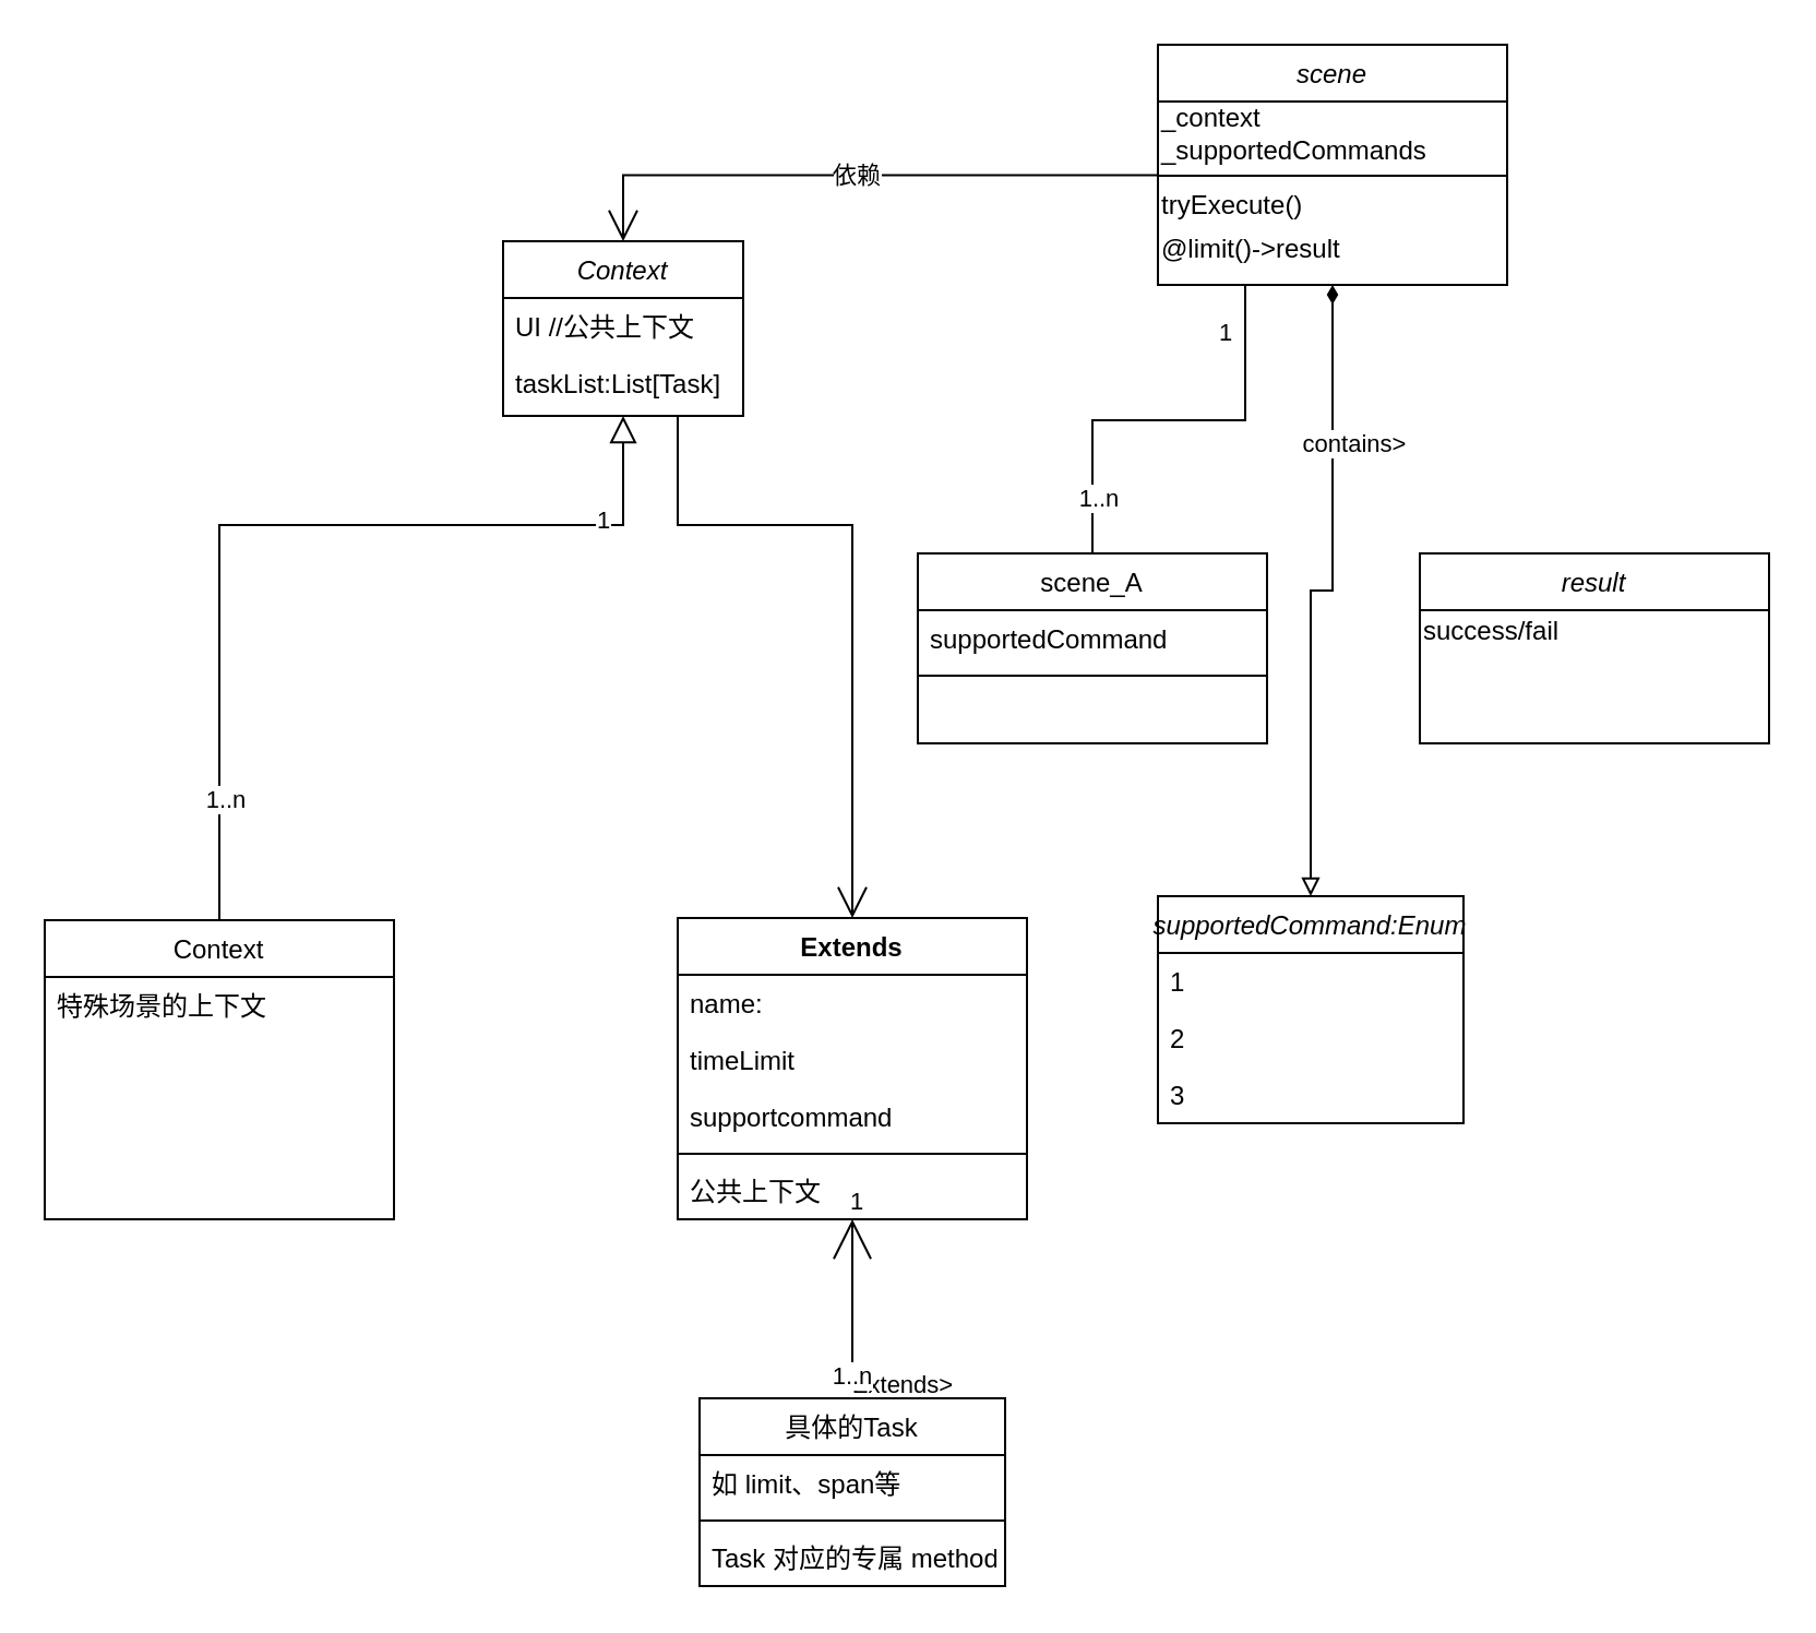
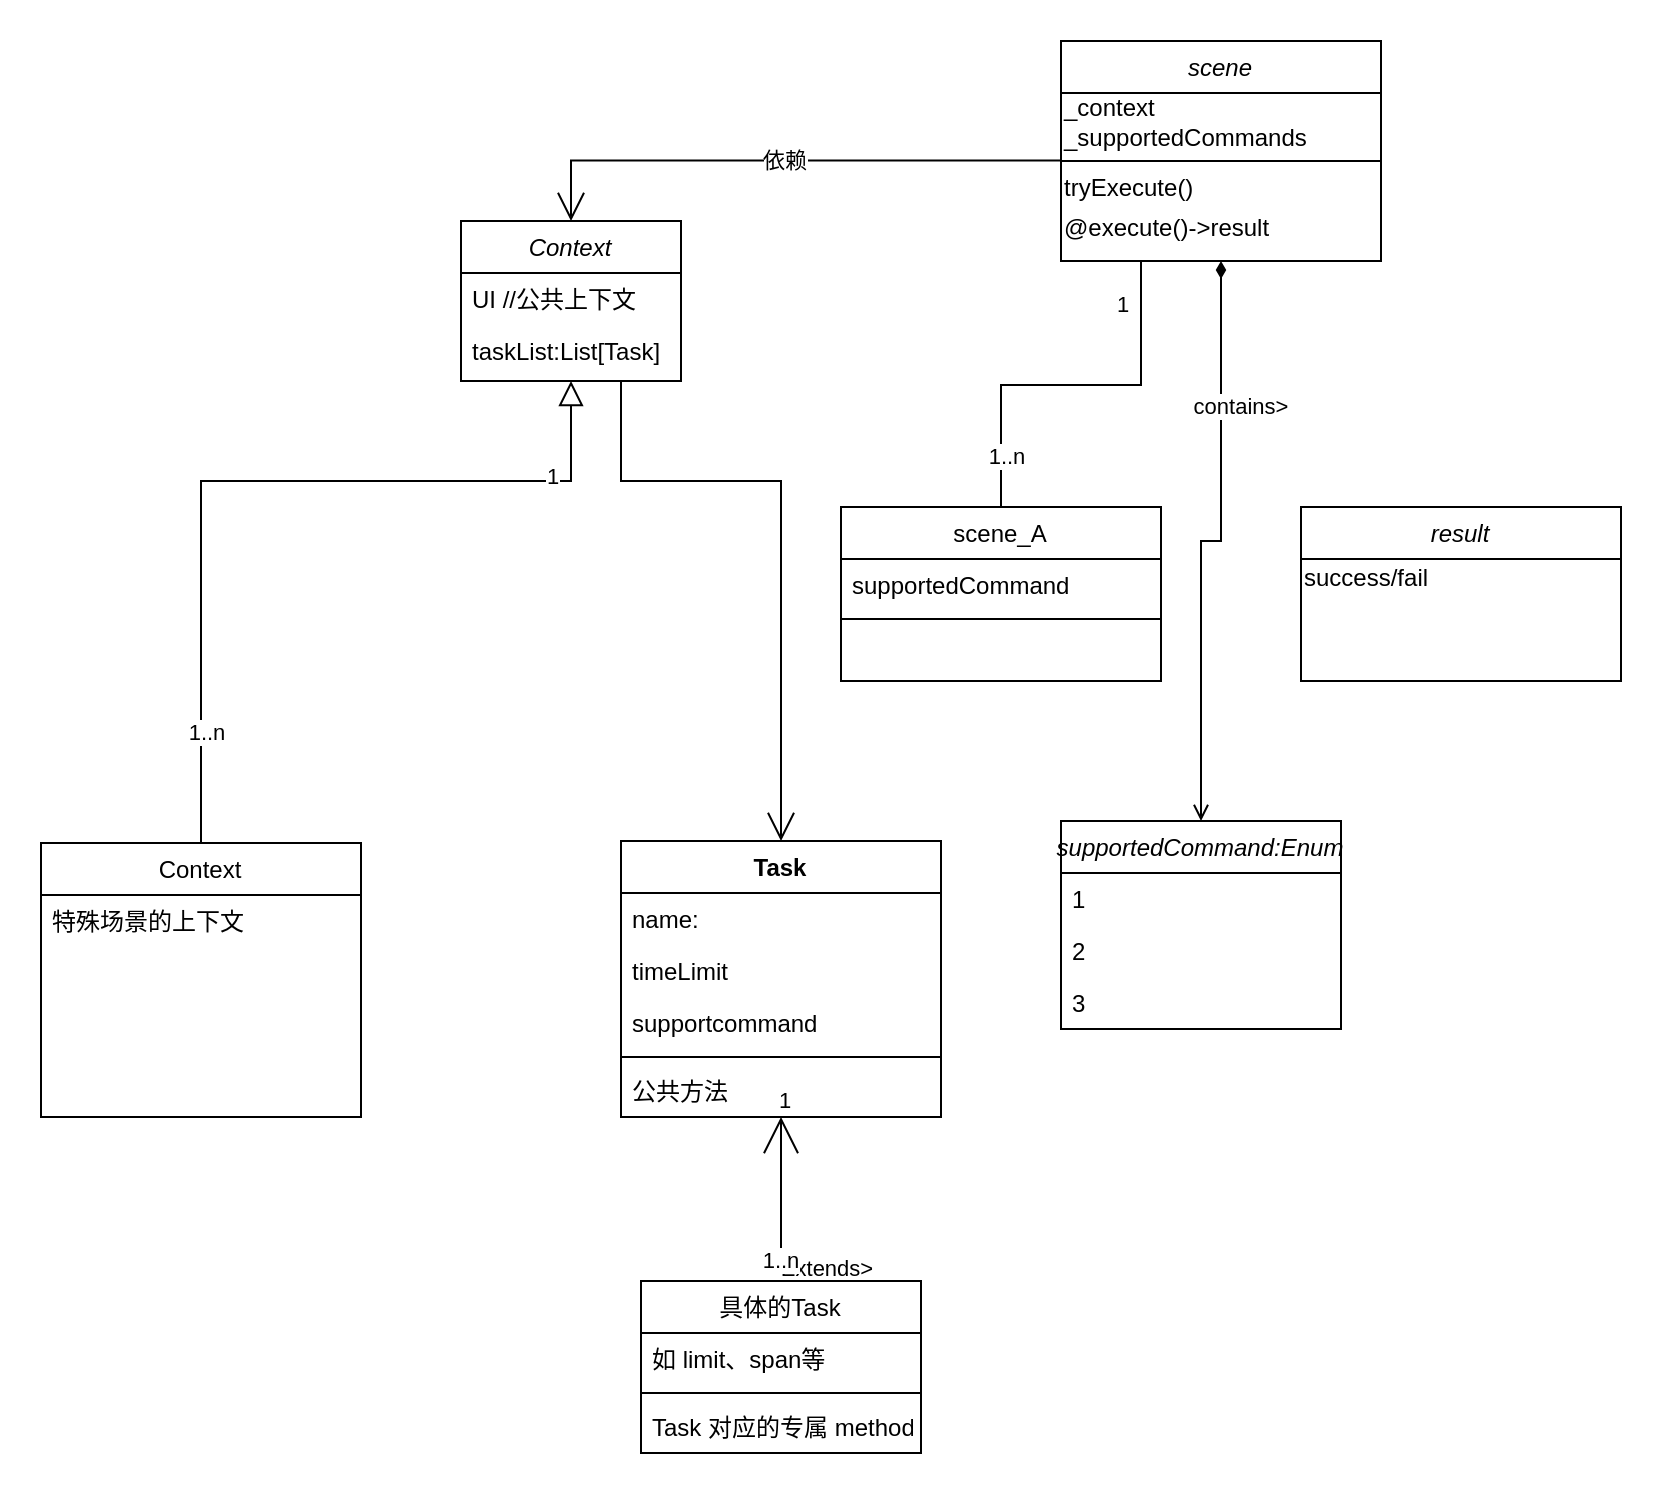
- <mxCell id="7" value="@limit()-&amp;gt;result" style="text;html=1;align=left;verticalAlign=middle;resizable=0;points=[];autosize=1;strokeColor=none;fillColor=none;" vertex="1" parent="3"><mxGeometry y="84" width="160" height="20" as="geometry" /></mxCell>
+ <mxCell id="7" value="@execute()-&amp;gt;result" style="text;html=1;align=left;verticalAlign=middle;resizable=0;points=[];autosize=1;strokeColor=none;fillColor=none;" vertex="1" parent="3"><mxGeometry y="84" width="160" height="20" as="geometry" /></mxCell>
- <mxCell id="2" value="contains&amp;gt;" style="rounded=0;orthogonalLoop=1;jettySize=auto;html=1;entryX=0.5;entryY=0;entryDx=0;entryDy=0;endArrow=block;endFill=0;startArrow=diamondThin;startFill=1;exitX=0.5;exitY=1;exitDx=0;exitDy=0;edgeStyle=orthogonalEdgeStyle;" edge="1" parent="1" source="3" target="14"><mxGeometry x="-0.5" y="10" relative="1" as="geometry"><mxPoint x="690" y="140" as="sourcePoint" /><mxPoint as="offset" /></mxGeometry></mxCell>
+ <mxCell id="2" value="contains&amp;gt;" style="rounded=0;orthogonalLoop=1;jettySize=auto;html=1;entryX=0.5;entryY=0;entryDx=0;entryDy=0;endArrow=open;endFill=0;startArrow=diamondThin;startFill=1;exitX=0.5;exitY=1;exitDx=0;exitDy=0;edgeStyle=orthogonalEdgeStyle;" edge="1" parent="1" source="3" target="14"><mxGeometry x="-0.5" y="10" relative="1" as="geometry"><mxPoint x="690" y="140" as="sourcePoint" /><mxPoint as="offset" /></mxGeometry></mxCell>
- <mxCell id="20" value="Extends" style="swimlane;fontStyle=1;align=center;verticalAlign=top;childLayout=stackLayout;horizontal=1;startSize=26;horizontalStack=0;resizeParent=1;resizeParentMax=0;resizeLast=0;collapsible=1;marginBottom=0;" vertex="1" parent="1"><mxGeometry y="420" width="160" height="138" as="geometry" x="310" /></mxCell>
+ <mxCell id="20" value="Task" style="swimlane;fontStyle=1;align=center;verticalAlign=top;childLayout=stackLayout;horizontal=1;startSize=26;horizontalStack=0;resizeParent=1;resizeParentMax=0;resizeLast=0;collapsible=1;marginBottom=0;" vertex="1" parent="1"><mxGeometry y="420" width="160" height="138" as="geometry" x="310" /></mxCell>
- <mxCell id="25" value="公共上下文" style="text;strokeColor=none;fillColor=none;align=left;verticalAlign=top;spacingLeft=4;spacingRight=4;overflow=hidden;rotatable=0;points=[[0,0.5],[1,0.5]];portConstraint=eastwest;" vertex="1" parent="20"><mxGeometry y="112" width="160" height="26" as="geometry" /></mxCell>
+ <mxCell id="25" value="公共方法" style="text;strokeColor=none;fillColor=none;align=left;verticalAlign=top;spacingLeft=4;spacingRight=4;overflow=hidden;rotatable=0;points=[[0,0.5],[1,0.5]];portConstraint=eastwest;" vertex="1" parent="20"><mxGeometry y="112" width="160" height="26" as="geometry" /></mxCell>
